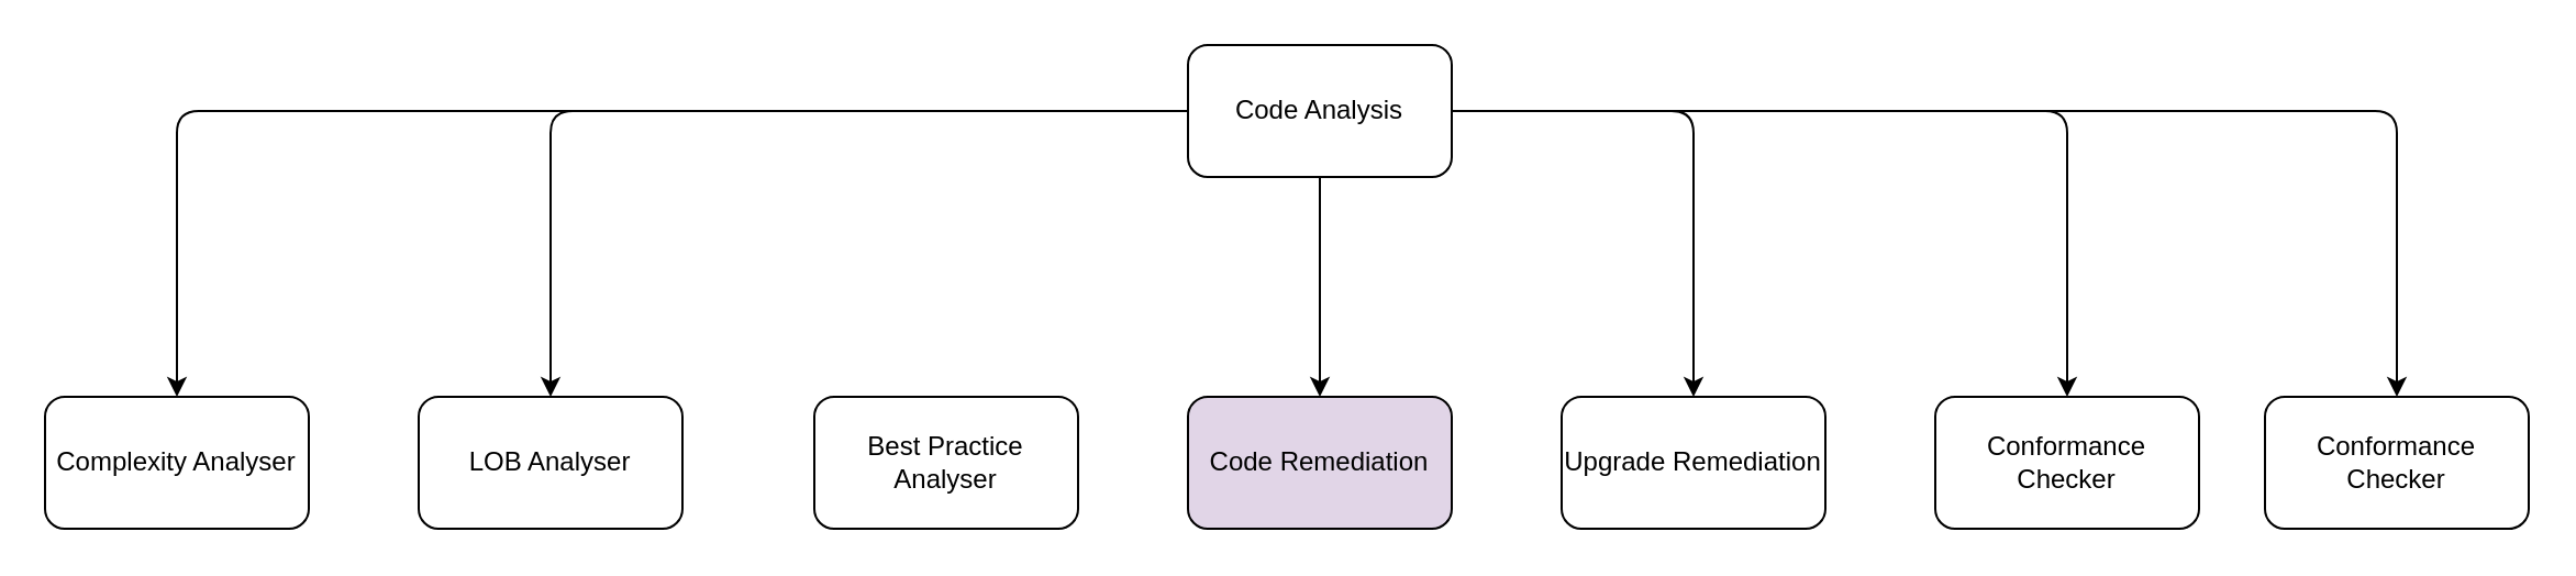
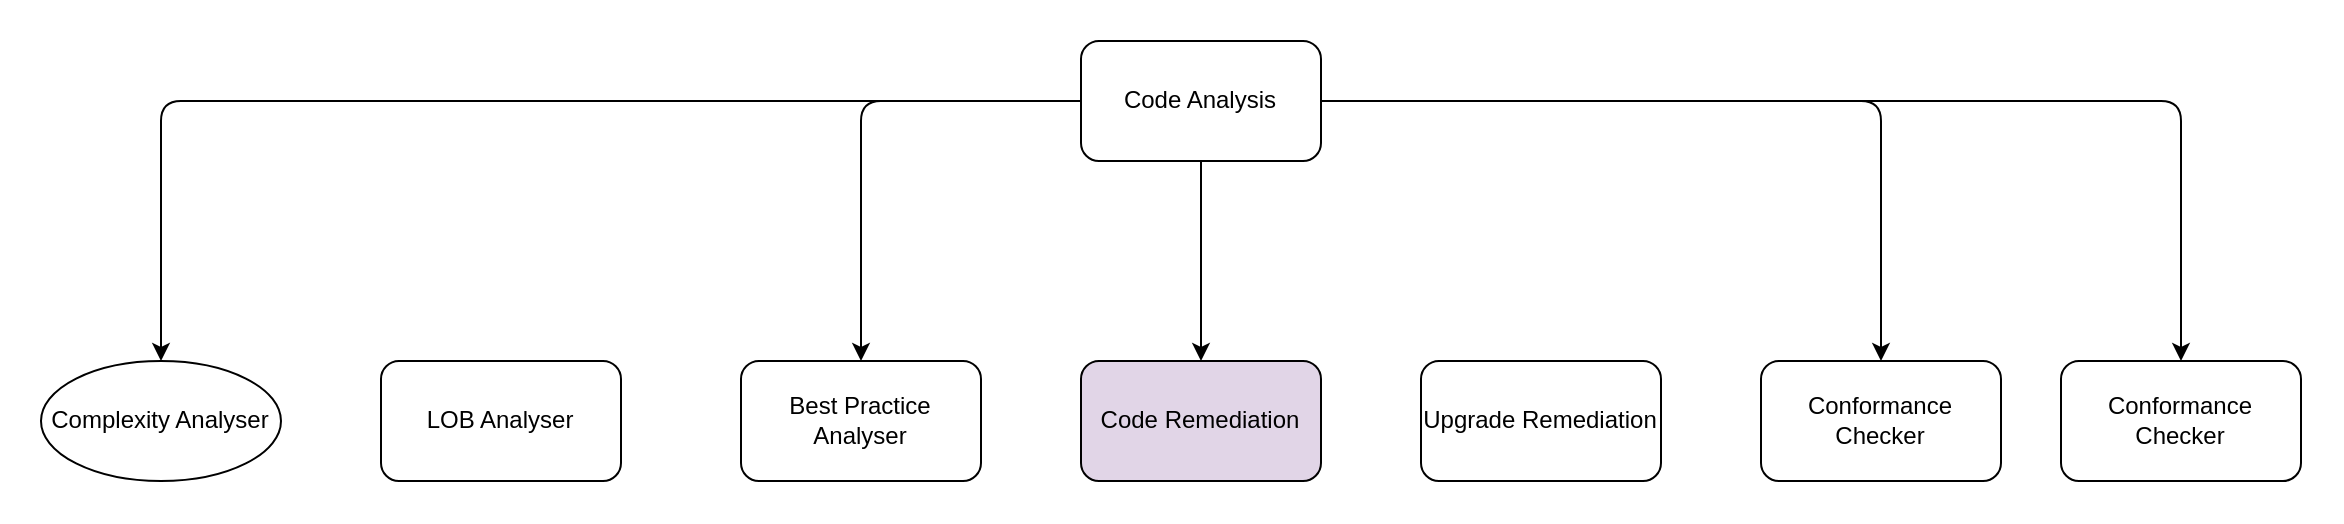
- <mxCell id="3" style="edgeStyle=orthogonalEdgeStyle;rounded=1;orthogonalLoop=1;jettySize=auto;html=1;" parent="1" source="8" target="10" edge="1"><mxGeometry relative="1" as="geometry" /></mxCell>
+ <mxCell id="3" style="edgeStyle=orthogonalEdgeStyle;rounded=1;orthogonalLoop=1;jettySize=auto;html=1;entryX=0.5;entryY=0;entryDx=0;entryDy=0;" parent="1" source="8" target="11" edge="1"><mxGeometry relative="1" as="geometry" /></mxCell>
- <mxCell id="5" style="edgeStyle=orthogonalEdgeStyle;rounded=1;orthogonalLoop=1;jettySize=auto;html=1;entryX=0.5;entryY=0;entryDx=0;entryDy=0;" parent="1" source="8" target="13" edge="1"><mxGeometry relative="1" as="geometry" /></mxCell>
- <mxCell id="9" value="Complexity Analyser" style="rounded=1;whiteSpace=wrap;html=1;" parent="1" vertex="1"><mxGeometry x="20" y="180" width="120" height="60" as="geometry" /></mxCell>
+ <mxCell id="9" value="Complexity Analyser" style="ellipse;whiteSpace=wrap;html=1;" parent="1" vertex="1"><mxGeometry x="20" y="180" width="120" height="60" as="geometry" /></mxCell>
